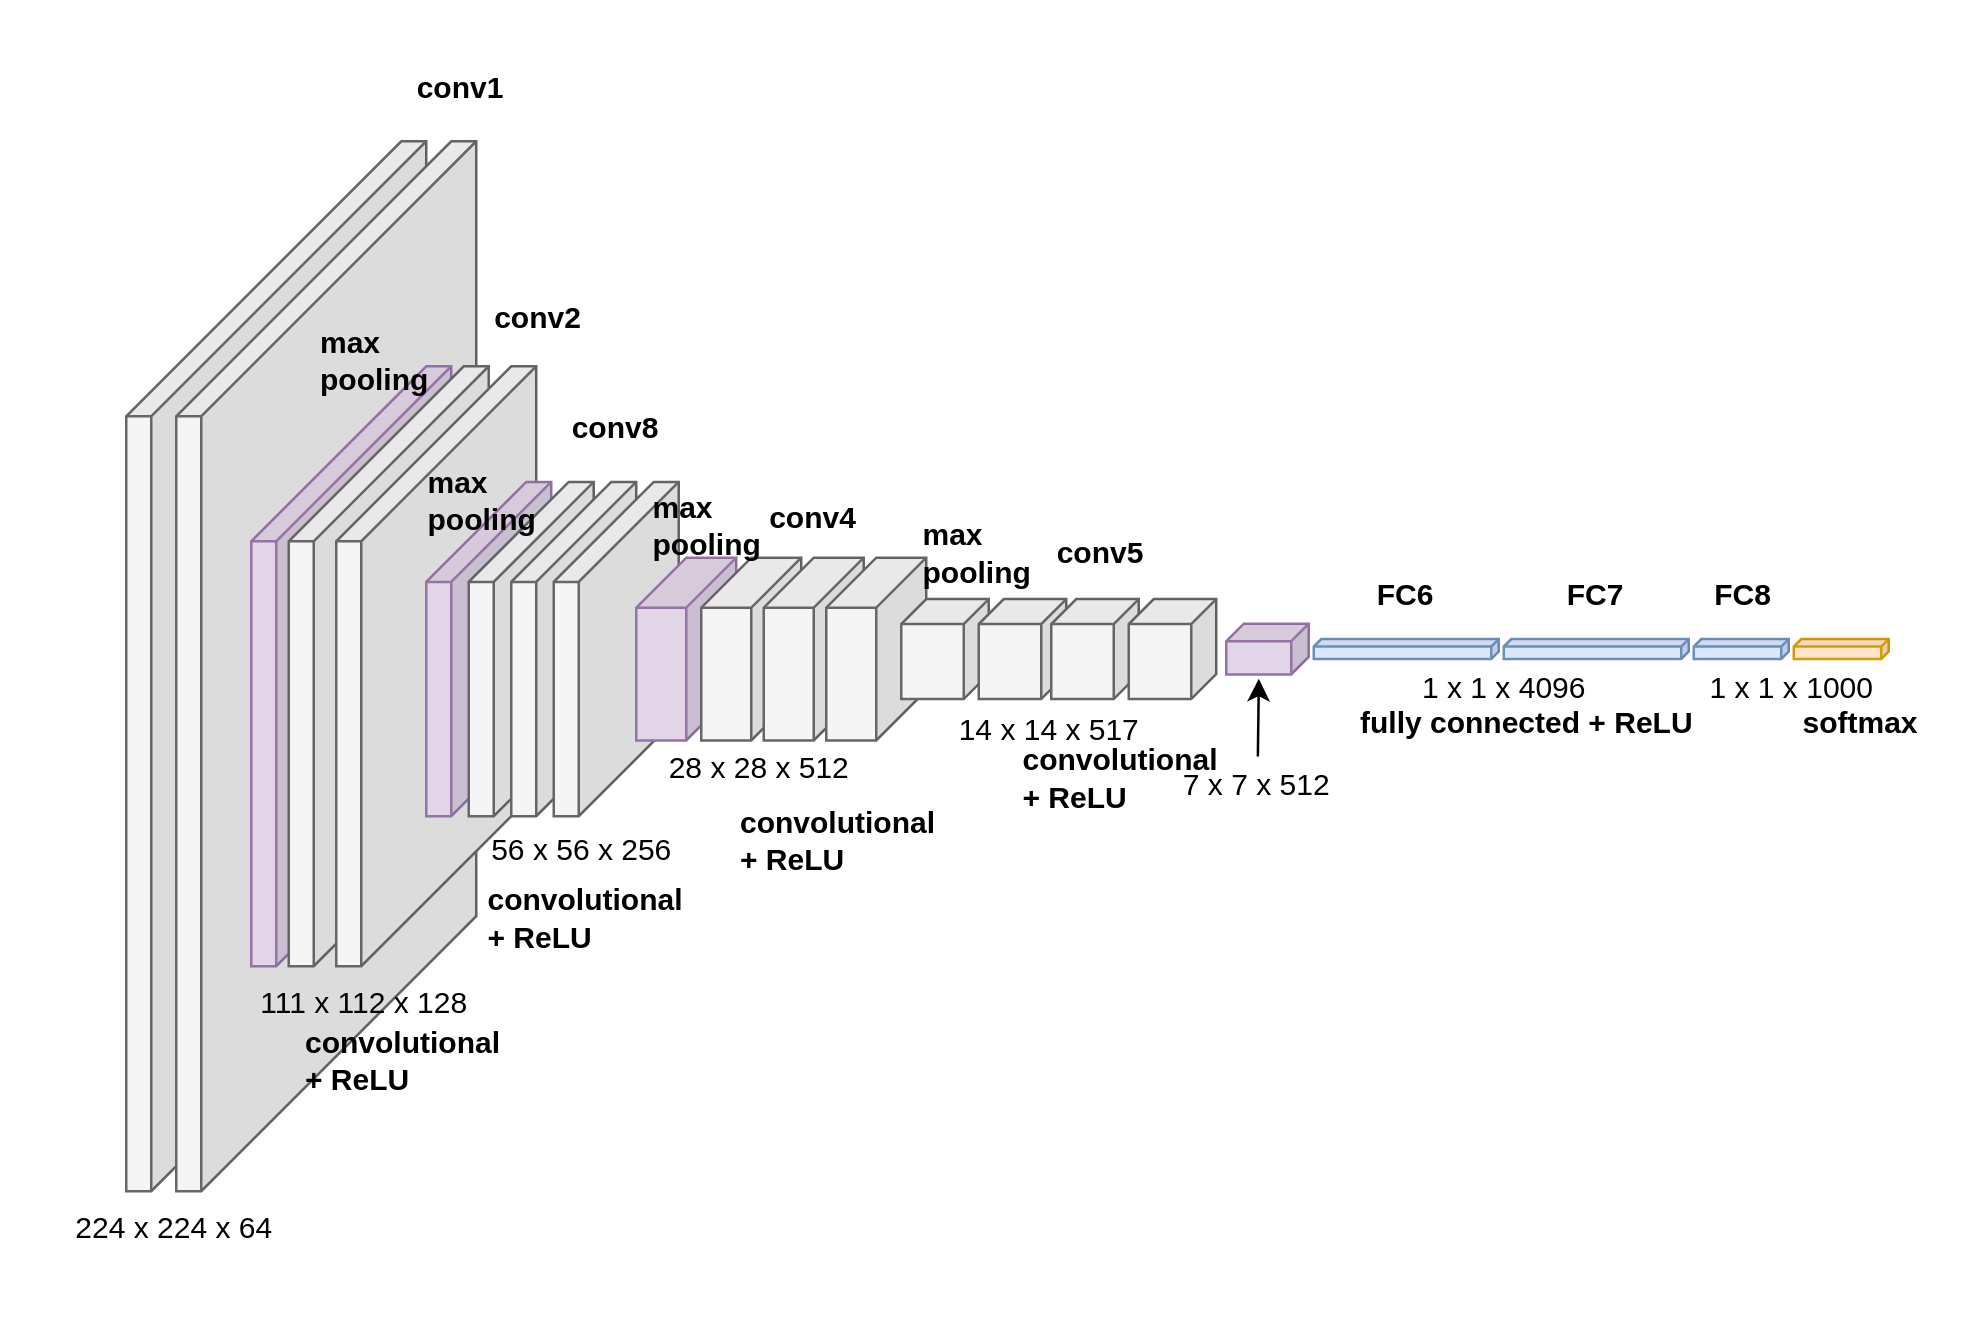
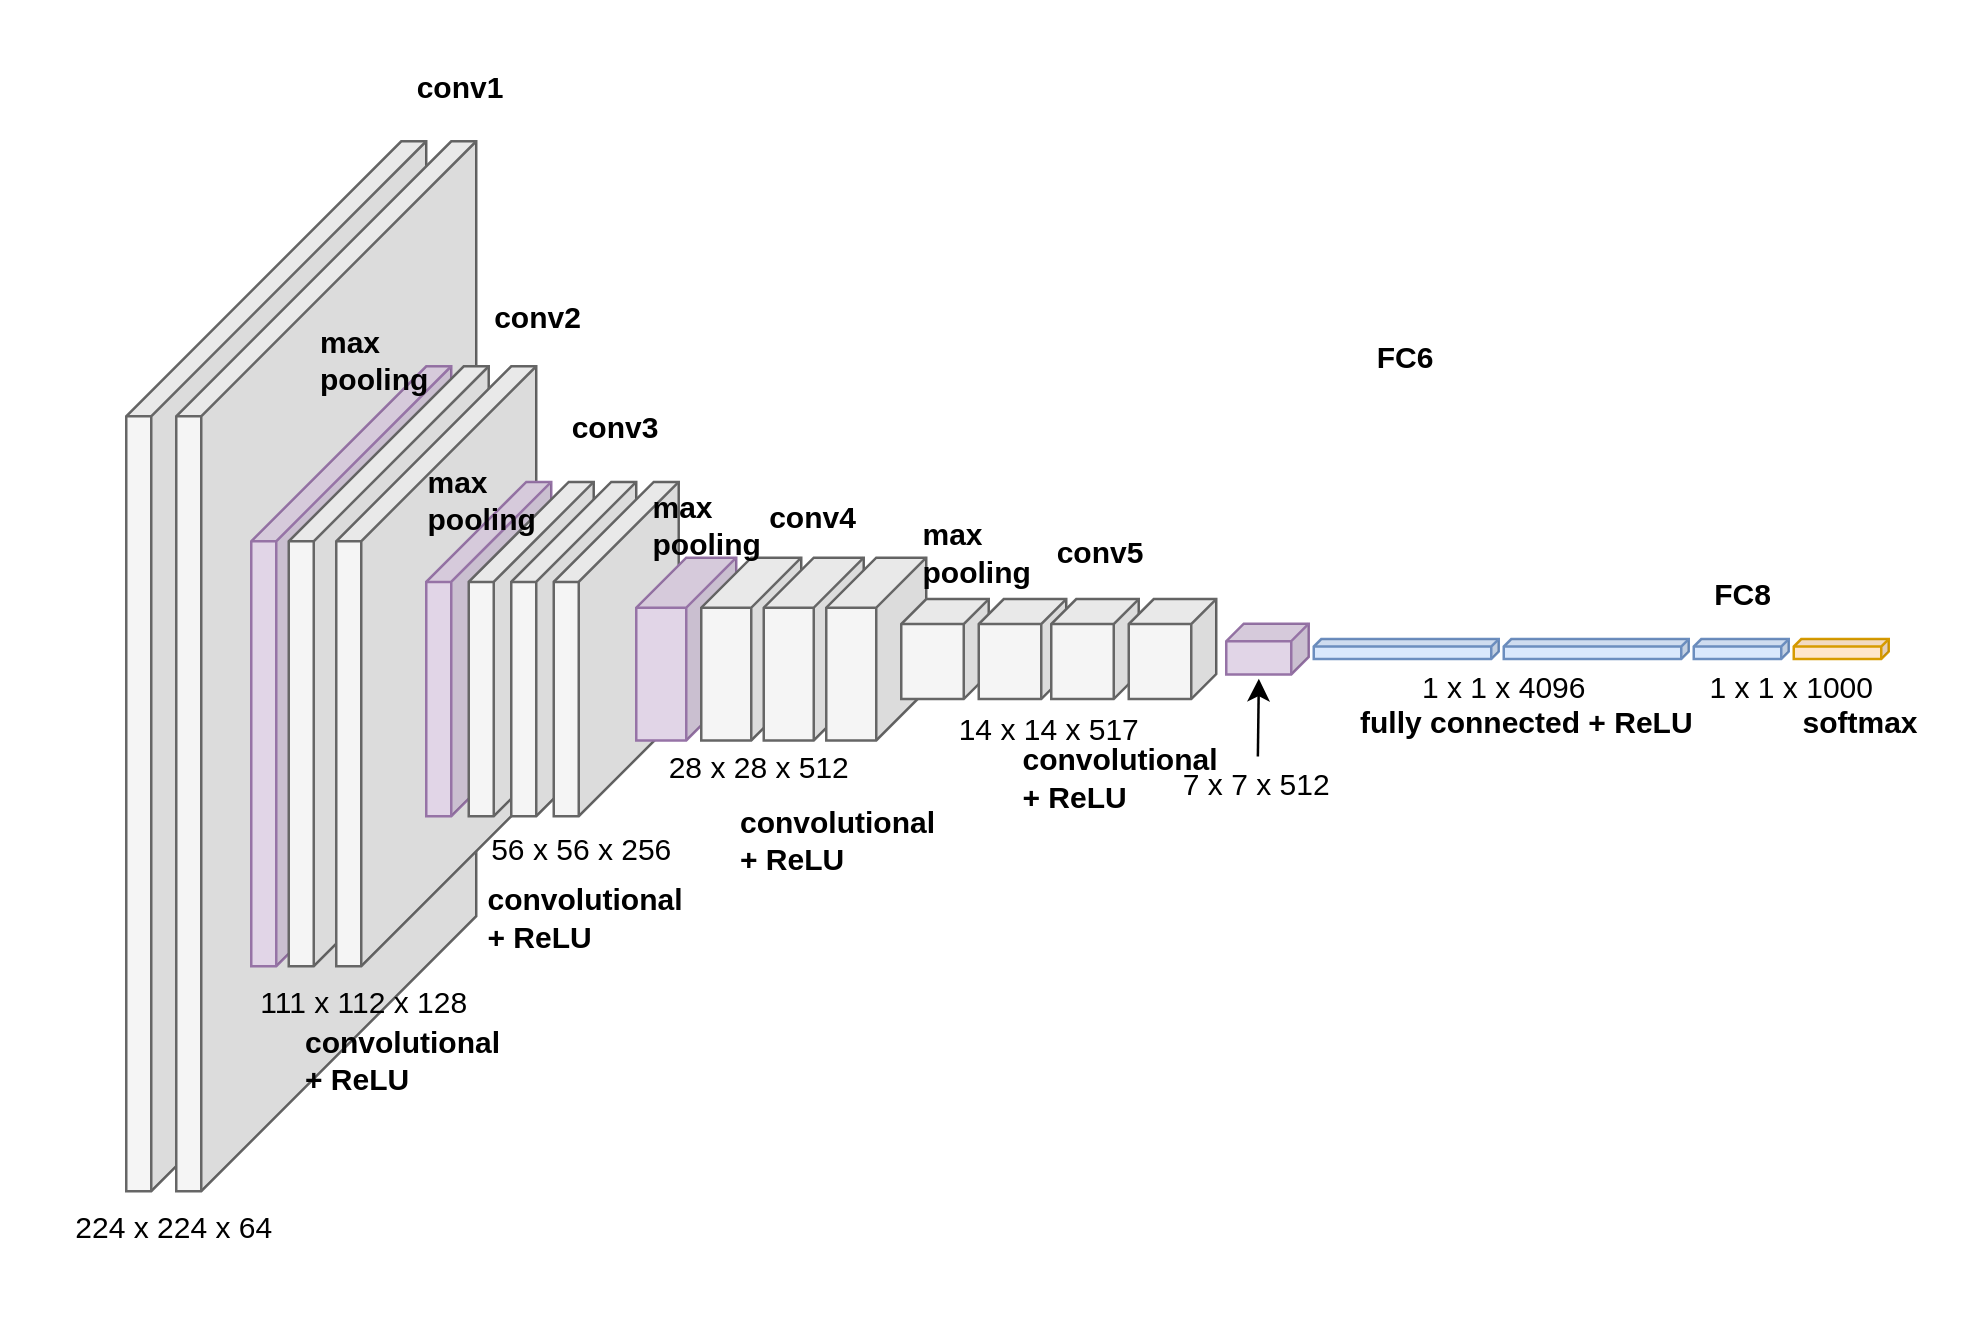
- <mxCell id="24" value="&lt;b&gt;conv8&lt;/b&gt;" style="text;html=1;strokeColor=none;fillColor=none;align=center;verticalAlign=middle;whiteSpace=wrap;rounded=0;" parent="1" vertex="1"><mxGeometry x="226" y="156" width="40" height="30" as="geometry" /></mxCell>
+ <mxCell id="24" value="&lt;b&gt;conv3&lt;/b&gt;" style="text;html=1;strokeColor=none;fillColor=none;align=center;verticalAlign=middle;whiteSpace=wrap;rounded=0;" parent="1" vertex="1"><mxGeometry x="226" y="156" width="40" height="30" as="geometry" /></mxCell>
- <mxCell id="27" value="&lt;b&gt;FC6&lt;/b&gt;" style="text;html=1;strokeColor=none;fillColor=none;align=center;verticalAlign=middle;whiteSpace=wrap;rounded=0;" parent="1" vertex="1"><mxGeometry x="542" y="222.56" width="40" height="30" as="geometry" /></mxCell>
+ <mxCell id="27" value="&lt;b&gt;FC6&lt;/b&gt;" style="text;html=1;strokeColor=none;fillColor=none;align=center;verticalAlign=middle;whiteSpace=wrap;rounded=0;" parent="1" vertex="1"><mxGeometry x="542" y="127.56" width="40" height="30" as="geometry" /></mxCell>
- <mxCell id="28" value="&lt;b&gt;FC7&lt;/b&gt;" style="text;html=1;strokeColor=none;fillColor=none;align=center;verticalAlign=middle;whiteSpace=wrap;rounded=0;" parent="1" vertex="1"><mxGeometry x="618" y="222.56" width="40" height="30" as="geometry" /></mxCell>
